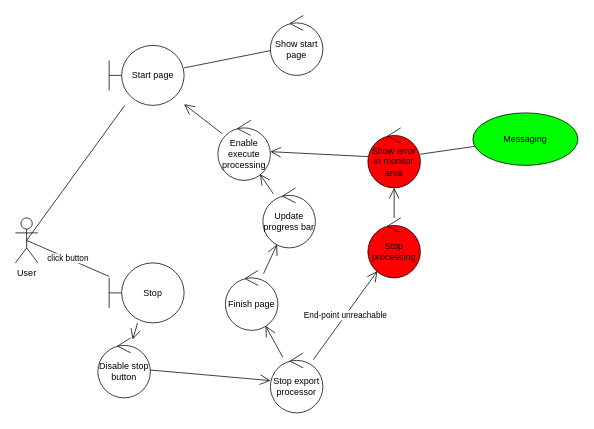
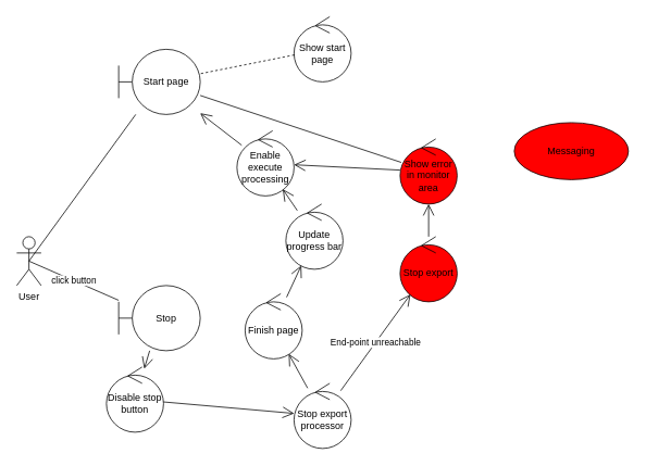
- <mxCell id="6" value="" style="endArrow=none;html=1;" edge="1" parent="1" source="5" target="3"><mxGeometry relative="1" as="geometry"><mxPoint x="195" y="269.1" as="sourcePoint" /><mxPoint x="299" y="240.14" as="targetPoint" /></mxGeometry></mxCell>
+ <mxCell id="6" value="" style="endArrow=none;html=1;dashed=1;" edge="1" parent="1" source="5" target="3"><mxGeometry relative="1" as="geometry"><mxPoint x="195" y="269.1" as="sourcePoint" /><mxPoint x="299" y="240.14" as="targetPoint" /></mxGeometry></mxCell>
- <mxCell id="26" value="Messaging" style="ellipse;whiteSpace=wrap;html=1;fillColor=#00FF00;" vertex="1" parent="1"><mxGeometry x="630" y="150" width="140" height="70" as="geometry" /></mxCell>
+ <mxCell id="26" value="Messaging" style="ellipse;whiteSpace=wrap;html=1;fillColor=#ff0000;" vertex="1" parent="1"><mxGeometry x="630" y="150" width="140" height="70" as="geometry" /></mxCell>
- <mxCell id="25" value="" style="endArrow=none;html=1;" edge="1" parent="1" source="22" target="26"><mxGeometry relative="1" as="geometry"><mxPoint x="600.003" y="290.004" as="sourcePoint" /><mxPoint x="611.105" y="189.335" as="targetPoint" /></mxGeometry></mxCell>
+ <mxCell id="25" value="" style="endArrow=none;html=1;" edge="1" parent="1" source="22" target="3"><mxGeometry relative="1" as="geometry"><mxPoint x="600.003" y="290.004" as="sourcePoint" /><mxPoint x="611.105" y="189.335" as="targetPoint" /></mxGeometry></mxCell>
- <mxCell id="20" value="Stop processing" style="ellipse;shape=umlControl;whiteSpace=wrap;html=1;labelBackgroundColor=none;fillColor=#FF0000;" vertex="1" parent="1"><mxGeometry x="490" y="290" width="70" height="80" as="geometry" /></mxCell>
+ <mxCell id="20" value="Stop export" style="ellipse;shape=umlControl;whiteSpace=wrap;html=1;labelBackgroundColor=none;fillColor=#FF0000;" vertex="1" parent="1"><mxGeometry x="490" y="290" width="70" height="80" as="geometry" /></mxCell>
